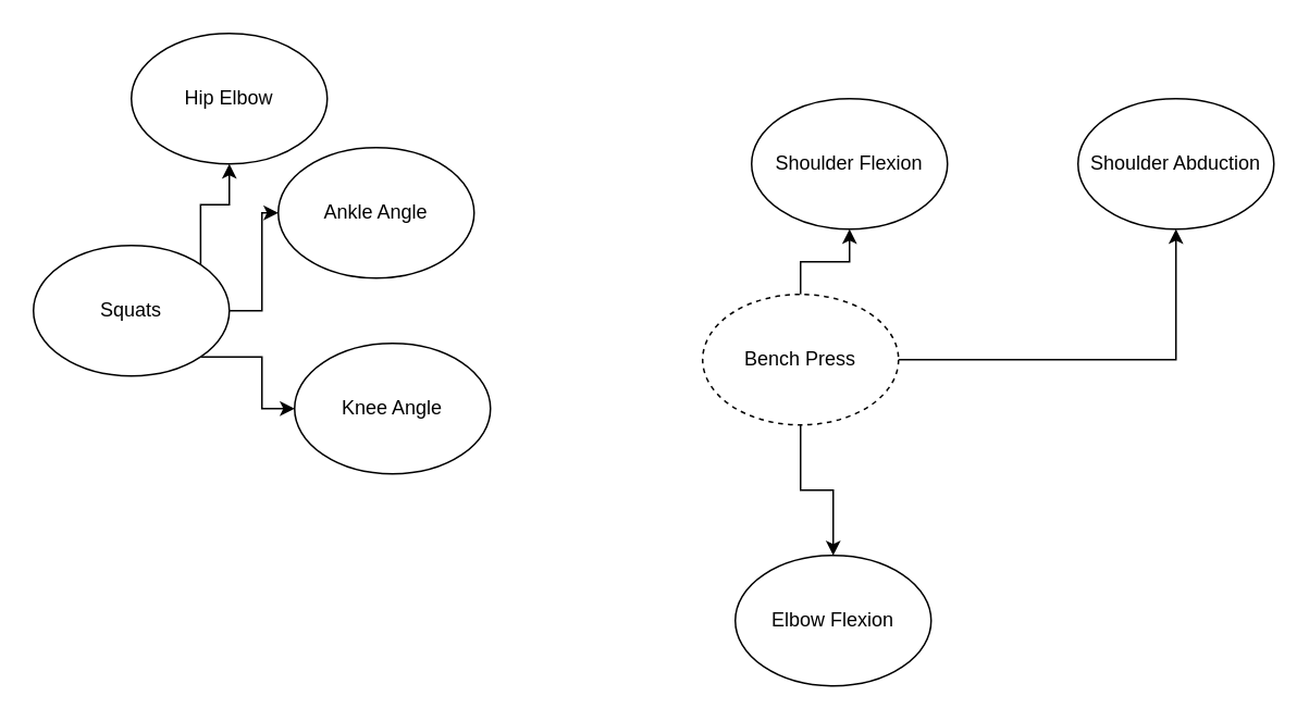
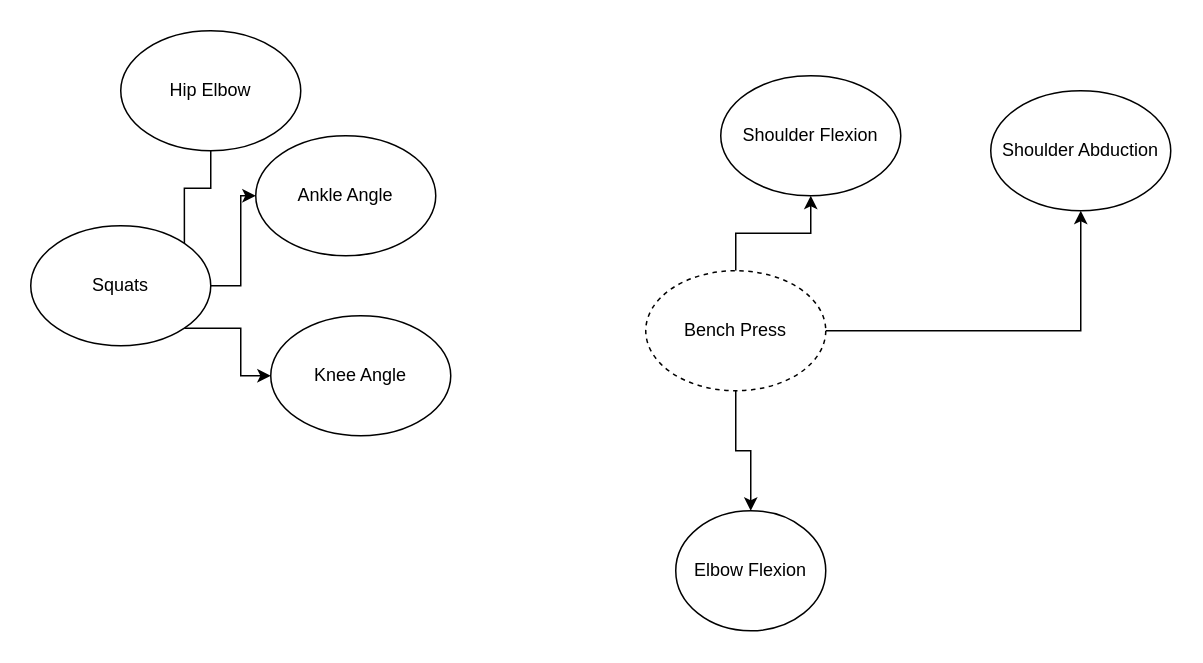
- <mxCell id="13" value="Shoulder Flexion" style="ellipse;whiteSpace=wrap;html=1;" vertex="1" parent="1"><mxGeometry x="460" y="60" width="120" height="80" as="geometry" /></mxCell>
+ <mxCell id="13" value="Shoulder Flexion" style="ellipse;whiteSpace=wrap;html=1;" vertex="1" parent="1"><mxGeometry x="480" y="50" width="120" height="80" as="geometry" /></mxCell>
- <mxCell id="2" style="edgeStyle=orthogonalEdgeStyle;rounded=0;orthogonalLoop=1;jettySize=auto;html=1;exitX=1;exitY=0;exitDx=0;exitDy=0;" edge="1" parent="1" source="5" target="6"><mxGeometry relative="1" as="geometry" /></mxCell>
+ <mxCell id="2" style="edgeStyle=orthogonalEdgeStyle;rounded=0;orthogonalLoop=1;jettySize=auto;html=1;exitX=1;exitY=0;exitDx=0;exitDy=0;endArrow=none;" edge="1" parent="1" source="5" target="6"><mxGeometry relative="1" as="geometry" /></mxCell>
- <mxCell id="15" value="Elbow Flexion" style="ellipse;whiteSpace=wrap;html=1;" vertex="1" parent="1"><mxGeometry x="450" y="340" width="120" height="80" as="geometry" /></mxCell>
+ <mxCell id="15" value="Elbow Flexion" style="ellipse;whiteSpace=wrap;html=1;" vertex="1" parent="1"><mxGeometry x="450" y="340" width="100" height="80" as="geometry" /></mxCell>
